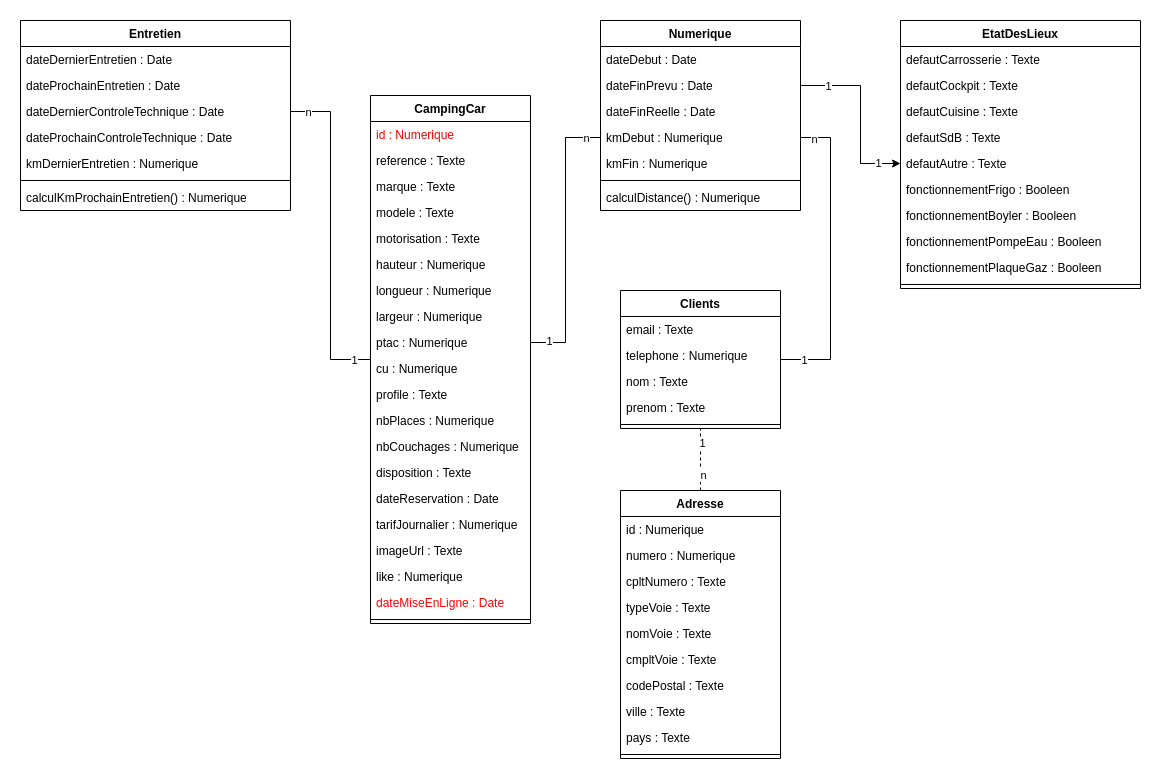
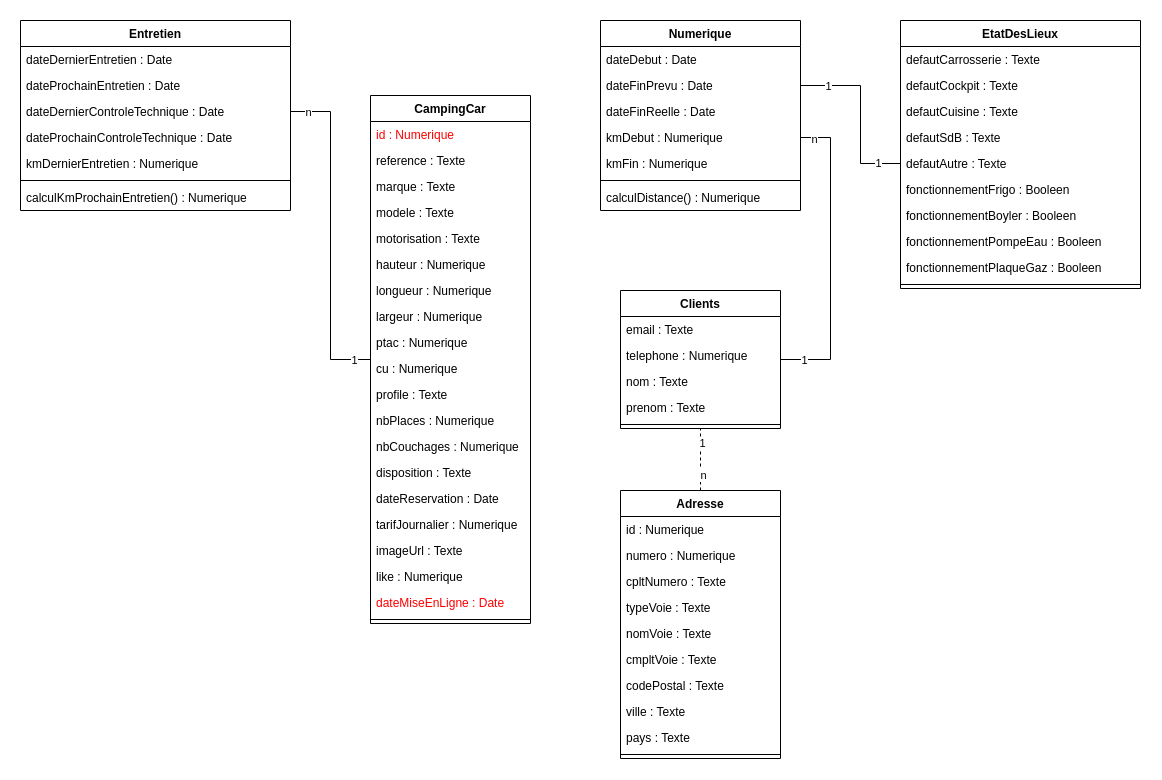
- <mxCell id="79" value="" style="endArrow=classic;html=1;rounded=0;entryX=0;entryY=0.5;entryDx=0;entryDy=0;exitX=1;exitY=0.5;exitDx=0;exitDy=0;edgeStyle=orthogonalEdgeStyle;" parent="1" source="50" target="61" edge="1"><mxGeometry width="50" height="50" relative="1" as="geometry"><mxPoint x="730" y="420" as="sourcePoint" /><mxPoint x="780" y="370" as="targetPoint" /><Array as="points"><mxPoint x="860" y="85" /><mxPoint x="860" y="163" /></Array></mxGeometry></mxCell>
+ <mxCell id="79" value="" style="endArrow=none;html=1;rounded=0;entryX=0;entryY=0.5;entryDx=0;entryDy=0;exitX=1;exitY=0.5;exitDx=0;exitDy=0;edgeStyle=orthogonalEdgeStyle;" parent="1" source="50" target="61" edge="1"><mxGeometry width="50" height="50" relative="1" as="geometry"><mxPoint x="730" y="420" as="sourcePoint" /><mxPoint x="780" y="370" as="targetPoint" /><Array as="points"><mxPoint x="860" y="85" /><mxPoint x="860" y="163" /></Array></mxGeometry></mxCell>
- <mxCell id="70" value="" style="endArrow=none;html=1;rounded=0;entryX=0;entryY=0.5;entryDx=0;entryDy=0;exitX=1;exitY=0.5;exitDx=0;exitDy=0;edgeStyle=orthogonalEdgeStyle;" parent="1" source="11" target="52" edge="1"><mxGeometry width="50" height="50" relative="1" as="geometry"><mxPoint x="400" y="420" as="sourcePoint" /><mxPoint x="450" y="370" as="targetPoint" /></mxGeometry></mxCell>
- <mxCell id="71" value="1" style="edgeLabel;html=1;align=center;verticalAlign=middle;resizable=0;points=[];" parent="70" vertex="1" connectable="0"><mxGeometry x="-0.869" y="2" relative="1" as="geometry"><mxPoint as="offset" /></mxGeometry></mxCell>
- <mxCell id="72" value="n" style="edgeLabel;html=1;align=center;verticalAlign=middle;resizable=0;points=[];" parent="70" vertex="1" connectable="0"><mxGeometry x="0.891" relative="1" as="geometry"><mxPoint as="offset" /></mxGeometry></mxCell>
